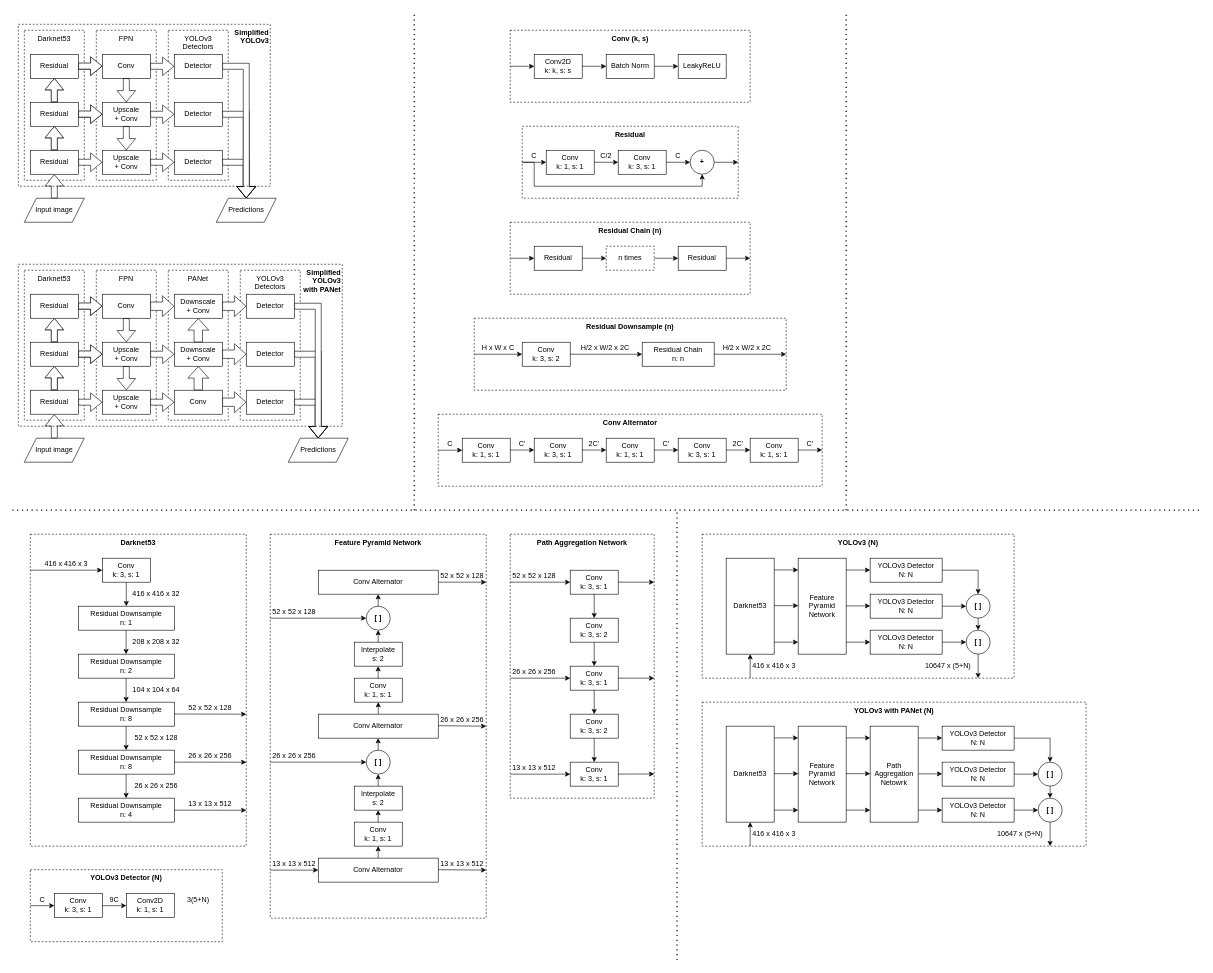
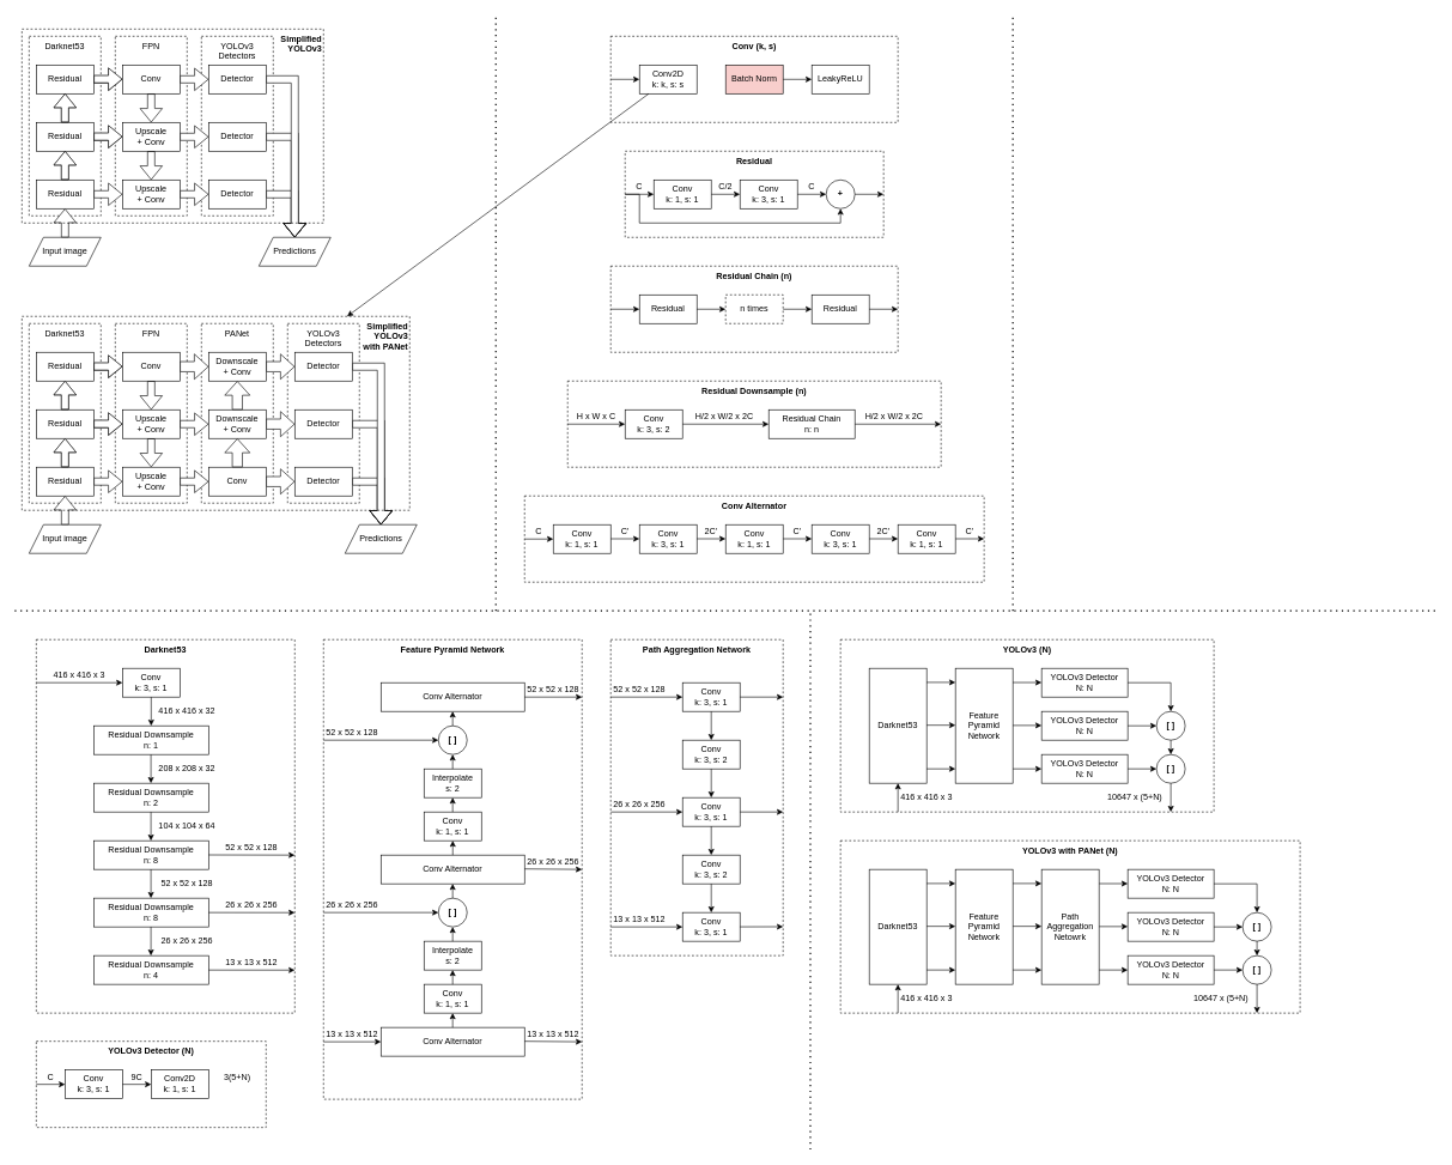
- <mxCell id="95" value="" style="endArrow=classic;html=1;rounded=0;" parent="90" source="92" target="93" edge="1"><mxGeometry width="50" height="50" relative="1" as="geometry"><mxPoint x="150" y="200.24" as="sourcePoint" /><mxPoint x="210" y="200" as="targetPoint" /></mxGeometry></mxCell>
+ <mxCell id="95" value="" style="endArrow=classic;html=1;rounded=0;" parent="90" source="92" target="53" edge="1"><mxGeometry width="50" height="50" relative="1" as="geometry"><mxPoint x="150" y="200.24" as="sourcePoint" /><mxPoint x="210" y="200" as="targetPoint" /></mxGeometry></mxCell>
- <mxCell id="93" value="Batch Norm" style="rounded=0;whiteSpace=wrap;html=1;" parent="90" vertex="1"><mxGeometry x="160" y="40" width="80" height="40" as="geometry" /></mxCell>
+ <mxCell id="93" value="Batch Norm" style="rounded=0;whiteSpace=wrap;html=1;fillColor=#f8cecc;" parent="90" vertex="1"><mxGeometry x="160" y="40" width="80" height="40" as="geometry" /></mxCell>
